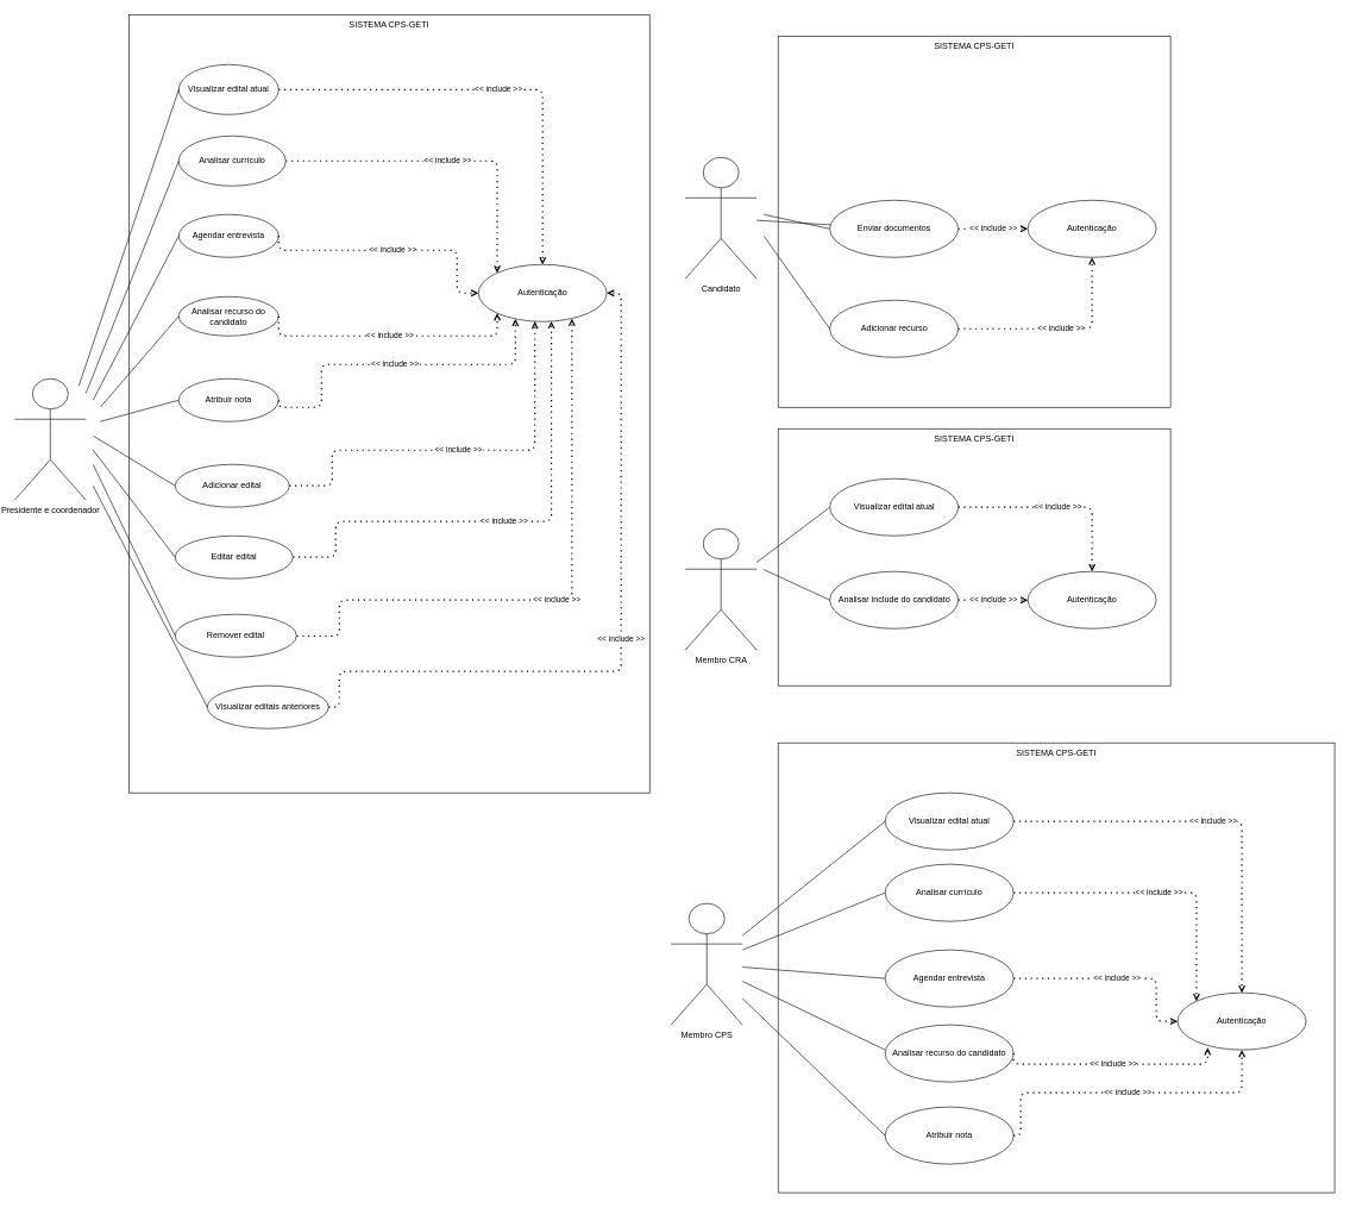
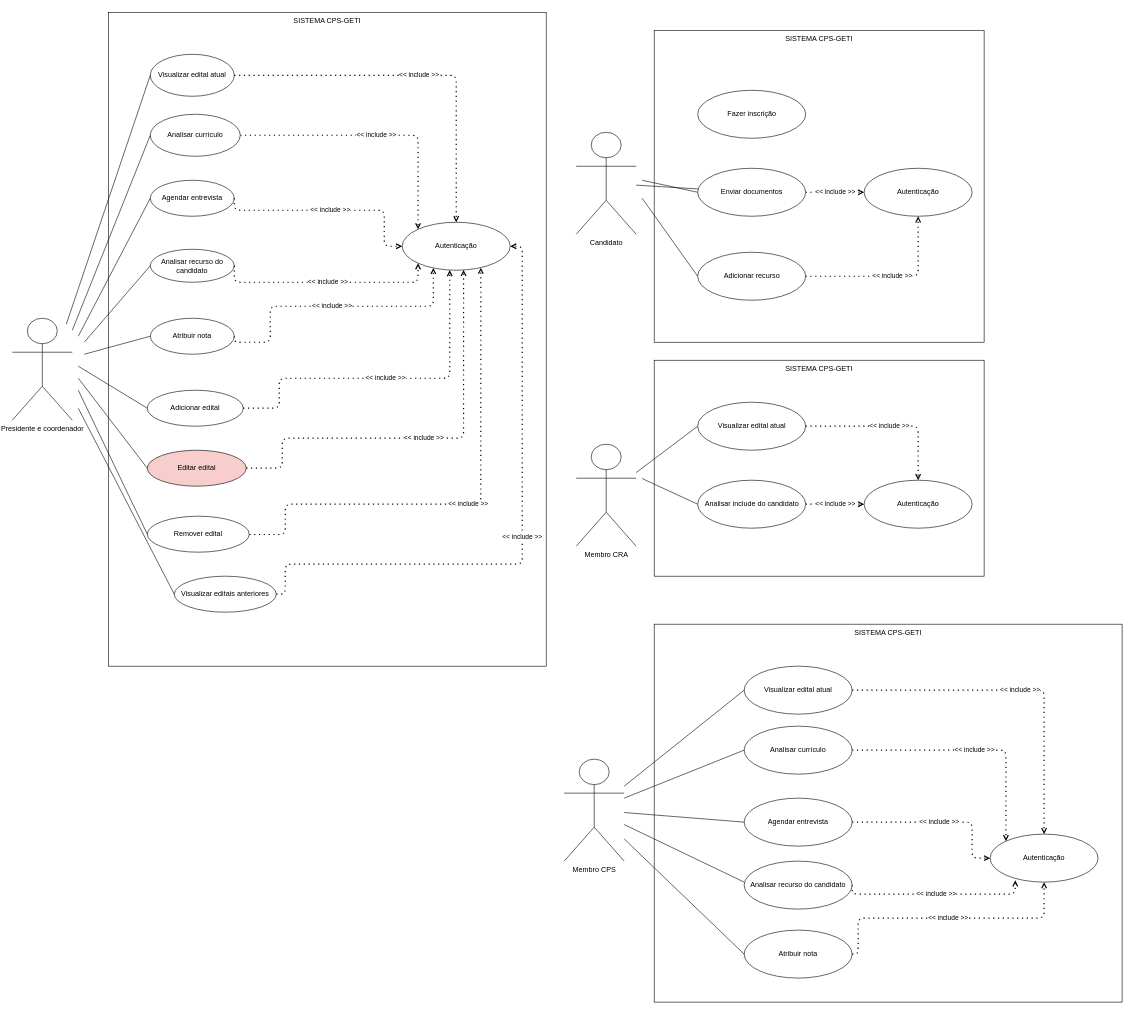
+ <mxCell id="6" value="Fazer inscrição" style="ellipse;whiteSpace=wrap;html=1;" parent="1" vertex="1"><mxGeometry x="1162.5" y="150" width="180" height="80" as="geometry" /></mxCell>
- <mxCell id="49" value="Editar edital" style="ellipse;whiteSpace=wrap;html=1;" parent="1" vertex="1"><mxGeometry x="245" y="750" width="165" height="60" as="geometry" /></mxCell>
+ <mxCell id="49" value="Editar edital" style="ellipse;whiteSpace=wrap;html=1;fillColor=#f8cecc;" parent="1" vertex="1"><mxGeometry x="245" y="750" width="165" height="60" as="geometry" /></mxCell>
